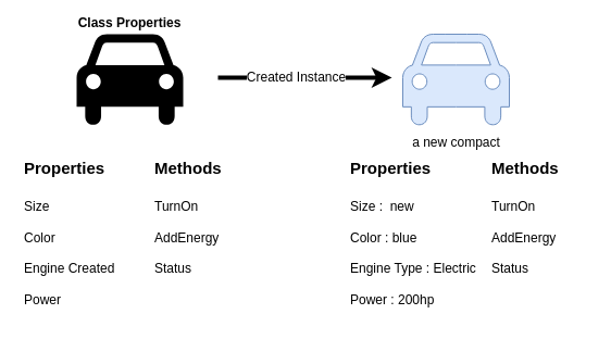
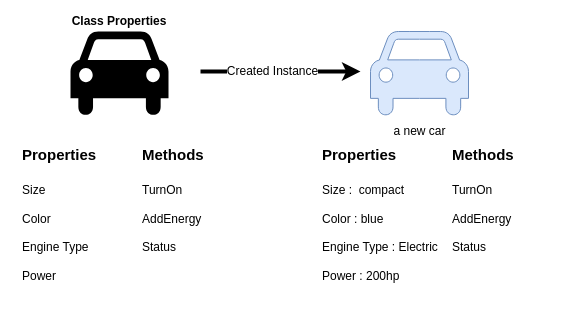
- <mxCell id="3" value="a new compact" style="shape=mxgraph.signs.transportation.car_4;html=1;pointerEvents=1;fillColor=#dae8fc;strokeColor=#6c8ebf;verticalLabelPosition=bottom;verticalAlign=top;align=center;" vertex="1" parent="1"><mxGeometry x="370" y="31" width="98" height="86" as="geometry" /></mxCell>
+ <mxCell id="3" value="a new car" style="shape=mxgraph.signs.transportation.car_4;html=1;pointerEvents=1;fillColor=#dae8fc;strokeColor=#6c8ebf;verticalLabelPosition=bottom;verticalAlign=top;align=center;" vertex="1" parent="1"><mxGeometry x="370" y="31" width="98" height="86" as="geometry" /></mxCell>
- <mxCell id="6" value="&lt;h1 style=&quot;margin-top: 0px;&quot;&gt;&lt;font style=&quot;font-size: 15px;&quot;&gt;Properties&lt;/font&gt;&lt;/h1&gt;&lt;div&gt;Size&lt;/div&gt;&lt;div&gt;&lt;br&gt;&lt;/div&gt;&lt;div&gt;Color&lt;/div&gt;&lt;div&gt;&lt;br&gt;&lt;/div&gt;&lt;div&gt;Engine Created&lt;/div&gt;&lt;div&gt;&lt;br&gt;&lt;/div&gt;&lt;div&gt;Power&lt;/div&gt;" style="text;html=1;whiteSpace=wrap;overflow=hidden;rounded=0;" vertex="1" parent="1"><mxGeometry x="20" y="131" width="120" height="159" as="geometry" /></mxCell>
+ <mxCell id="6" value="&lt;h1 style=&quot;margin-top: 0px;&quot;&gt;&lt;font style=&quot;font-size: 15px;&quot;&gt;Properties&lt;/font&gt;&lt;/h1&gt;&lt;div&gt;Size&lt;/div&gt;&lt;div&gt;&lt;br&gt;&lt;/div&gt;&lt;div&gt;Color&lt;/div&gt;&lt;div&gt;&lt;br&gt;&lt;/div&gt;&lt;div&gt;Engine Type&lt;/div&gt;&lt;div&gt;&lt;br&gt;&lt;/div&gt;&lt;div&gt;Power&lt;/div&gt;" style="text;html=1;whiteSpace=wrap;overflow=hidden;rounded=0;" vertex="1" parent="1"><mxGeometry x="20" y="131" width="120" height="159" as="geometry" /></mxCell>
- <mxCell id="8" value="&lt;h1 style=&quot;margin-top: 0px;&quot;&gt;&lt;font style=&quot;font-size: 15px;&quot;&gt;Properties&lt;/font&gt;&lt;/h1&gt;&lt;div&gt;Size :&amp;nbsp; new&lt;/div&gt;&lt;div&gt;&lt;br&gt;&lt;/div&gt;&lt;div&gt;Color : blue&lt;/div&gt;&lt;div&gt;&lt;br&gt;&lt;/div&gt;&lt;div&gt;Engine Type : Electric&lt;/div&gt;&lt;div&gt;&lt;br&gt;&lt;/div&gt;&lt;div&gt;Power : 200hp&lt;/div&gt;" style="text;html=1;whiteSpace=wrap;overflow=hidden;rounded=0;" vertex="1" parent="1"><mxGeometry x="320" y="131" width="120" height="159" as="geometry" /></mxCell>
+ <mxCell id="8" value="&lt;h1 style=&quot;margin-top: 0px;&quot;&gt;&lt;font style=&quot;font-size: 15px;&quot;&gt;Properties&lt;/font&gt;&lt;/h1&gt;&lt;div&gt;Size :&amp;nbsp; compact&lt;/div&gt;&lt;div&gt;&lt;br&gt;&lt;/div&gt;&lt;div&gt;Color : blue&lt;/div&gt;&lt;div&gt;&lt;br&gt;&lt;/div&gt;&lt;div&gt;Engine Type : Electric&lt;/div&gt;&lt;div&gt;&lt;br&gt;&lt;/div&gt;&lt;div&gt;Power : 200hp&lt;/div&gt;" style="text;html=1;whiteSpace=wrap;overflow=hidden;rounded=0;" vertex="1" parent="1"><mxGeometry x="320" y="131" width="120" height="159" as="geometry" /></mxCell>
